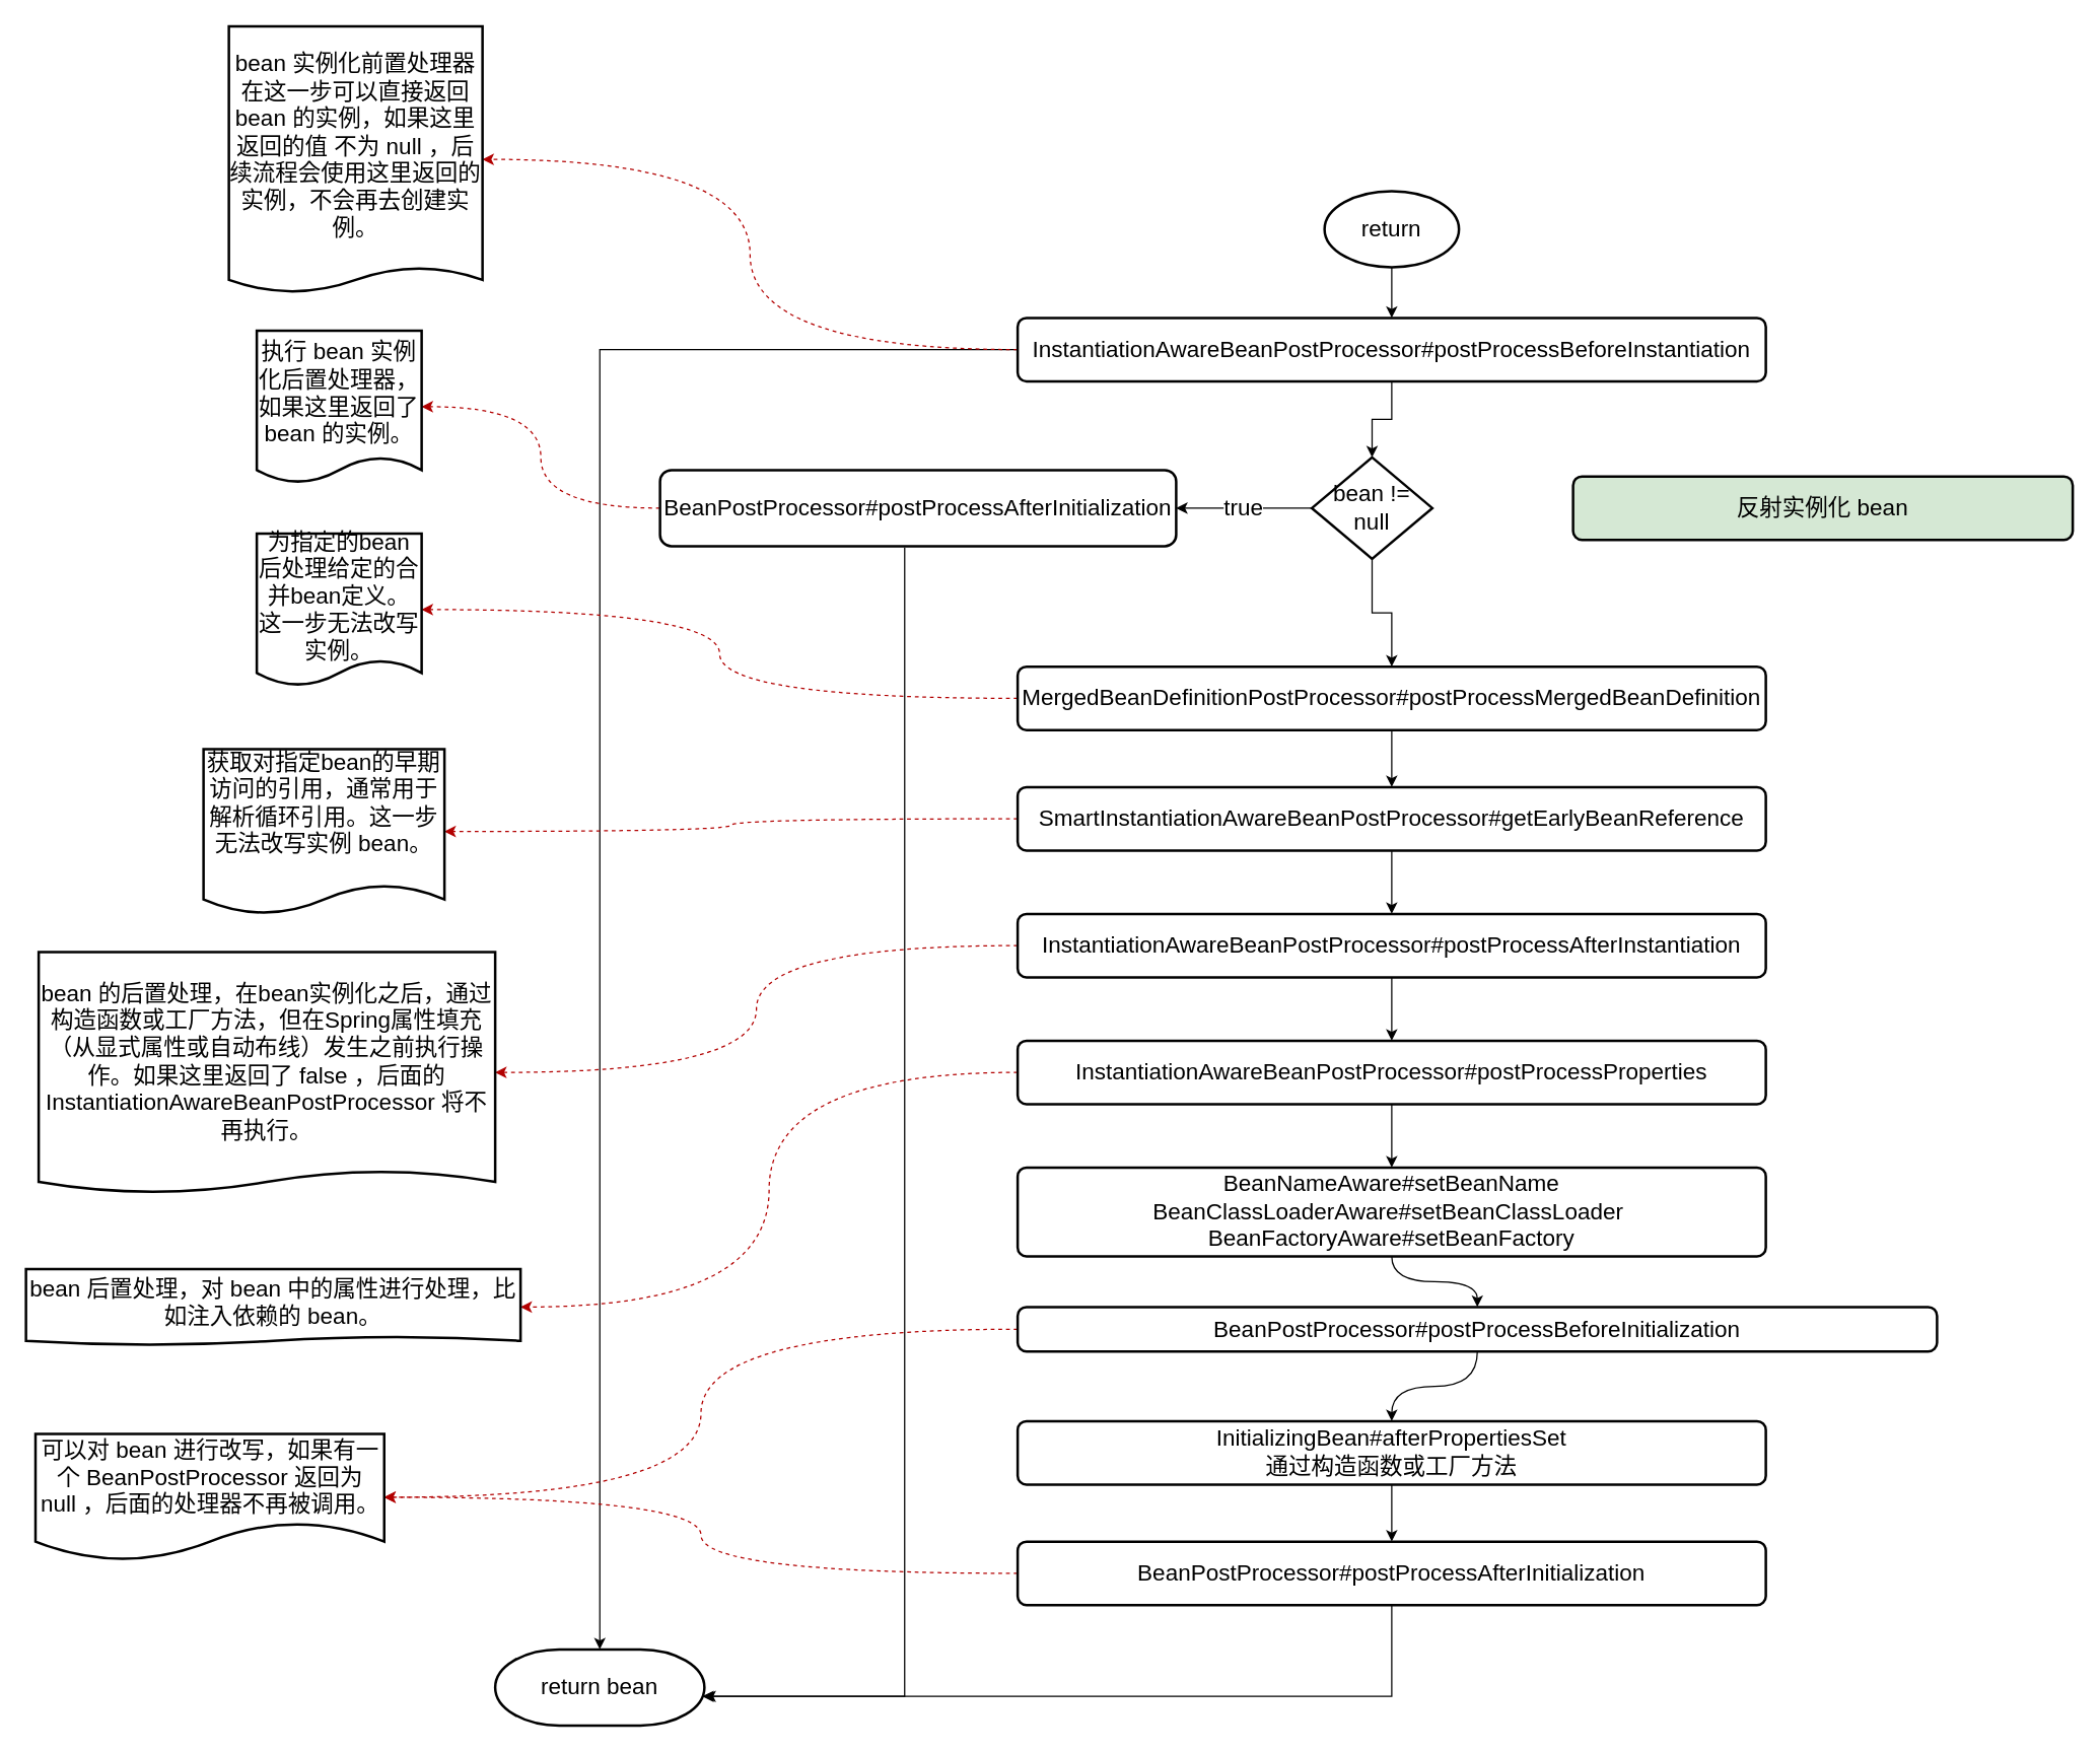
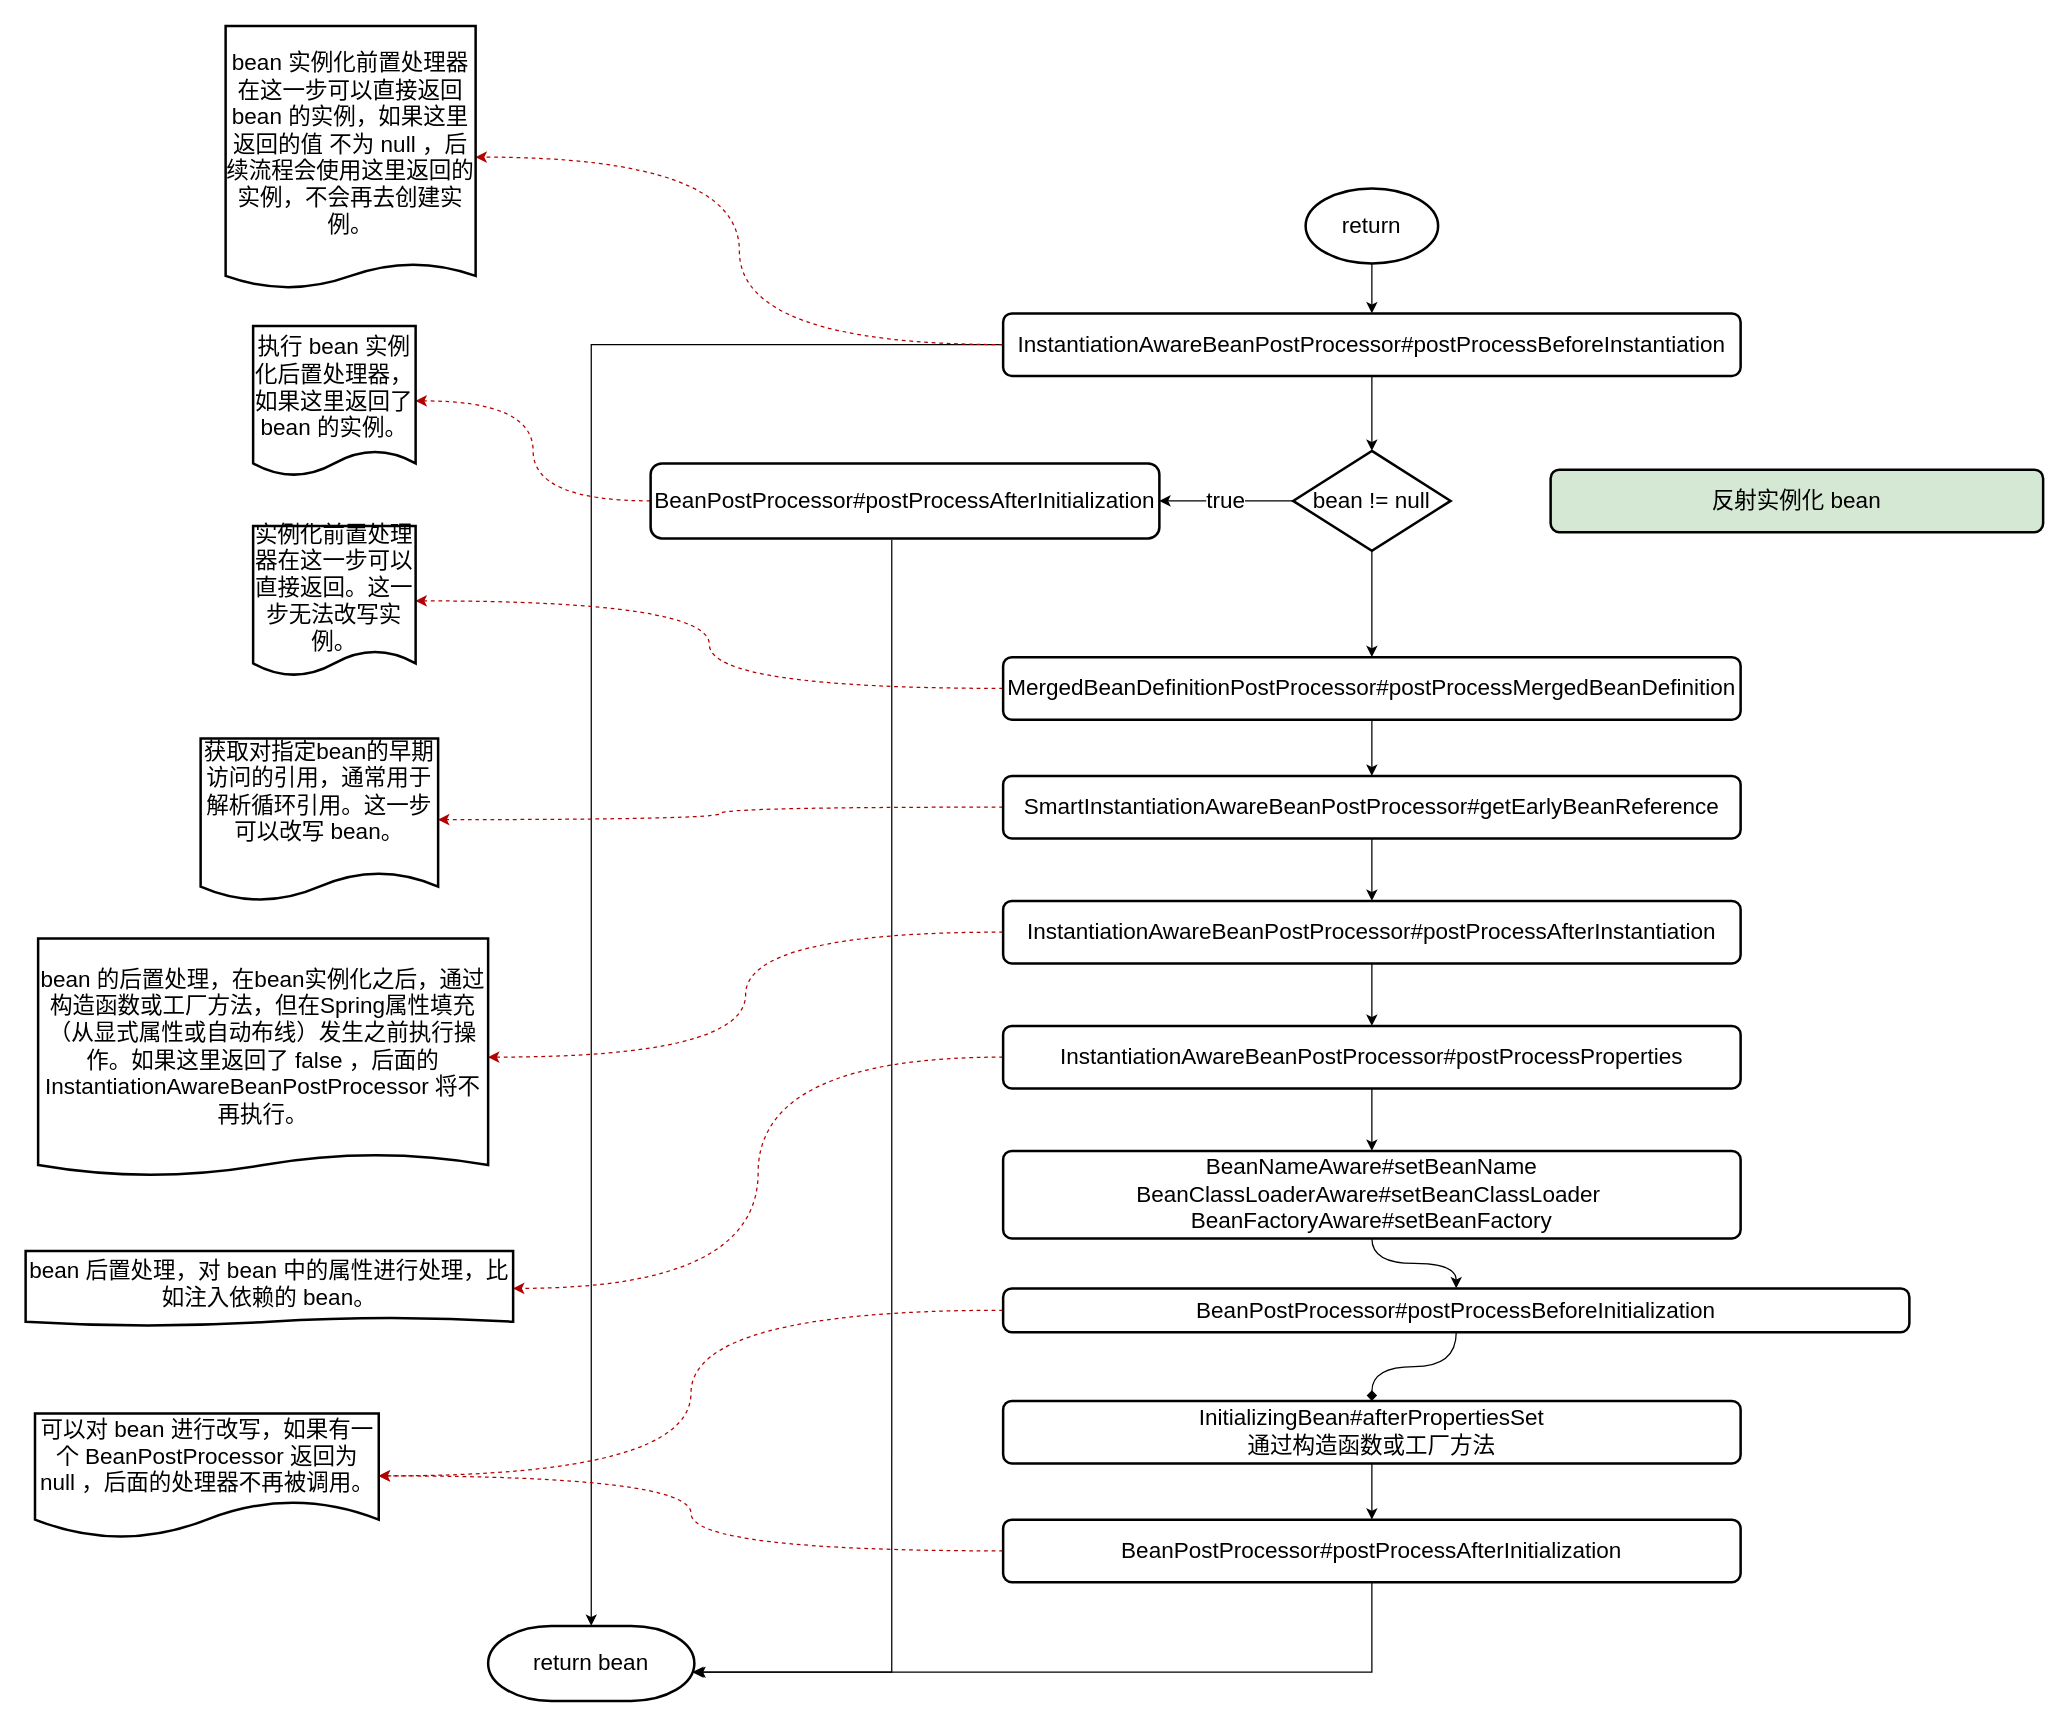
- <mxCell id="11" value="bean != null" style="strokeWidth=2;html=1;shape=mxgraph.flowchart.decision;whiteSpace=wrap;fontSize=18;" vertex="1" parent="1"><mxGeometry x="1034" y="360" width="95" height="80" as="geometry" /></mxCell>
+ <mxCell id="11" value="bean != null" style="strokeWidth=2;html=1;shape=mxgraph.flowchart.decision;whiteSpace=wrap;fontSize=18;" vertex="1" parent="1"><mxGeometry x="1034" y="360" width="126" height="80" as="geometry" /></mxCell>
- <mxCell id="21" value="&lt;div&gt;为指定的bean后处理给定的合并bean定义。这一步无法改写实例。&lt;/div&gt;" style="shape=document;whiteSpace=wrap;html=1;boundedLbl=1;fontSize=18;rounded=1;arcSize=14;strokeWidth=2;size=0.167;" vertex="1" parent="1"><mxGeometry x="202" y="420" width="130" height="120" as="geometry" /></mxCell>
+ <mxCell id="21" value="&lt;div&gt;实例化前置处理器在这一步可以直接返回。这一步无法改写实例。&lt;/div&gt;" style="shape=document;whiteSpace=wrap;html=1;boundedLbl=1;fontSize=18;rounded=1;arcSize=14;strokeWidth=2;size=0.167;" vertex="1" parent="1"><mxGeometry x="202" y="420" width="130" height="120" as="geometry" /></mxCell>
- <mxCell id="25" value="&lt;div&gt;获取对指定bean的早期访问的引用，通常用于解析循环引用。这一步无法改写实例 bean。&lt;/div&gt;&lt;div&gt;&lt;br&gt;&lt;/div&gt;" style="shape=document;whiteSpace=wrap;html=1;boundedLbl=1;fontSize=18;rounded=1;arcSize=14;strokeWidth=2;size=0.176;" vertex="1" parent="1"><mxGeometry x="160" y="590" width="190" height="130" as="geometry" /></mxCell>
+ <mxCell id="25" value="&lt;div&gt;获取对指定bean的早期访问的引用，通常用于解析循环引用。这一步可以改写 bean。&lt;/div&gt;&lt;div&gt;&lt;br&gt;&lt;/div&gt;" style="shape=document;whiteSpace=wrap;html=1;boundedLbl=1;fontSize=18;rounded=1;arcSize=14;strokeWidth=2;size=0.176;" vertex="1" parent="1"><mxGeometry x="160" y="590" width="190" height="130" as="geometry" /></mxCell>
- <mxCell id="36" style="edgeStyle=orthogonalEdgeStyle;curved=1;orthogonalLoop=1;jettySize=auto;html=1;entryX=0.5;entryY=0;entryDx=0;entryDy=0;fontSize=18;" edge="1" parent="1" source="38" target="40"><mxGeometry relative="1" as="geometry" /></mxCell>
+ <mxCell id="36" style="edgeStyle=orthogonalEdgeStyle;curved=1;orthogonalLoop=1;jettySize=auto;html=1;entryX=0.5;entryY=0;entryDx=0;entryDy=0;fontSize=18;endArrow=diamond;" edge="1" parent="1" source="38" target="40"><mxGeometry relative="1" as="geometry" /></mxCell>
